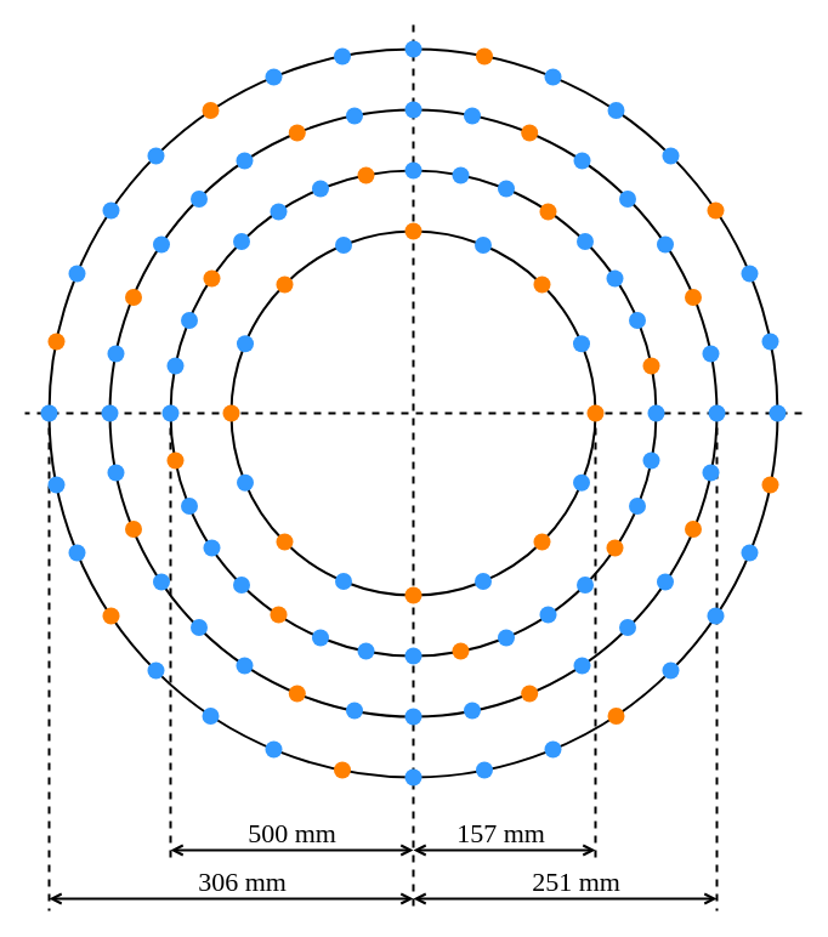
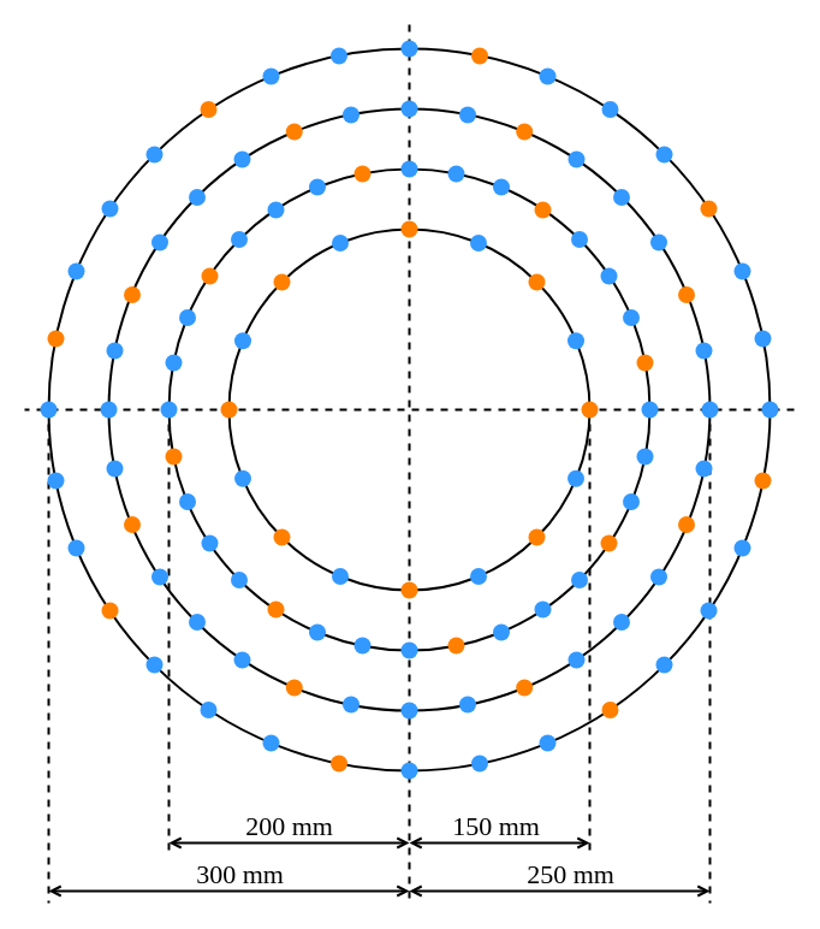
- <mxCell id="11" value="500 mm" style="text;html=1;align=center;verticalAlign=middle;resizable=0;points=[];autosize=1;strokeColor=none;fillColor=none;fontFamily=Times New Roman;fontSize=22;" parent="1" vertex="1"><mxGeometry x="189.5" y="667" width="100" height="40" as="geometry" /></mxCell>
+ <mxCell id="11" value="200 mm" style="text;html=1;align=center;verticalAlign=middle;resizable=0;points=[];autosize=1;strokeColor=none;fillColor=none;fontFamily=Times New Roman;fontSize=22;" parent="1" vertex="1"><mxGeometry x="189.5" y="667" width="100" height="40" as="geometry" /></mxCell>
- <mxCell id="9" value="157 mm" style="text;html=1;align=center;verticalAlign=middle;resizable=0;points=[];autosize=1;strokeColor=none;fillColor=none;fontFamily=Times New Roman;fontSize=22;" parent="1" vertex="1"><mxGeometry x="362" y="667" width="100" height="40" as="geometry" /></mxCell>
+ <mxCell id="9" value="150 mm" style="text;html=1;align=center;verticalAlign=middle;resizable=0;points=[];autosize=1;strokeColor=none;fillColor=none;fontFamily=Times New Roman;fontSize=22;" parent="1" vertex="1"><mxGeometry x="362" y="667" width="100" height="40" as="geometry" /></mxCell>
- <mxCell id="15" value="306 mm" style="text;html=1;align=center;verticalAlign=middle;resizable=0;points=[];autosize=1;strokeColor=none;fillColor=none;fontFamily=Times New Roman;fontSize=22;" parent="1" vertex="1"><mxGeometry x="148.5" y="707" width="100" height="40" as="geometry" /></mxCell>
+ <mxCell id="15" value="300 mm" style="text;html=1;align=center;verticalAlign=middle;resizable=0;points=[];autosize=1;strokeColor=none;fillColor=none;fontFamily=Times New Roman;fontSize=22;" parent="1" vertex="1"><mxGeometry x="148.5" y="707" width="100" height="40" as="geometry" /></mxCell>
- <mxCell id="13" value="251 mm" style="text;html=1;align=center;verticalAlign=middle;resizable=0;points=[];autosize=1;strokeColor=none;fillColor=none;fontFamily=Times New Roman;fontSize=22;" parent="1" vertex="1"><mxGeometry x="423.5" y="707" width="100" height="40" as="geometry" /></mxCell>
+ <mxCell id="13" value="250 mm" style="text;html=1;align=center;verticalAlign=middle;resizable=0;points=[];autosize=1;strokeColor=none;fillColor=none;fontFamily=Times New Roman;fontSize=22;" parent="1" vertex="1"><mxGeometry x="423.5" y="707" width="100" height="40" as="geometry" /></mxCell>
